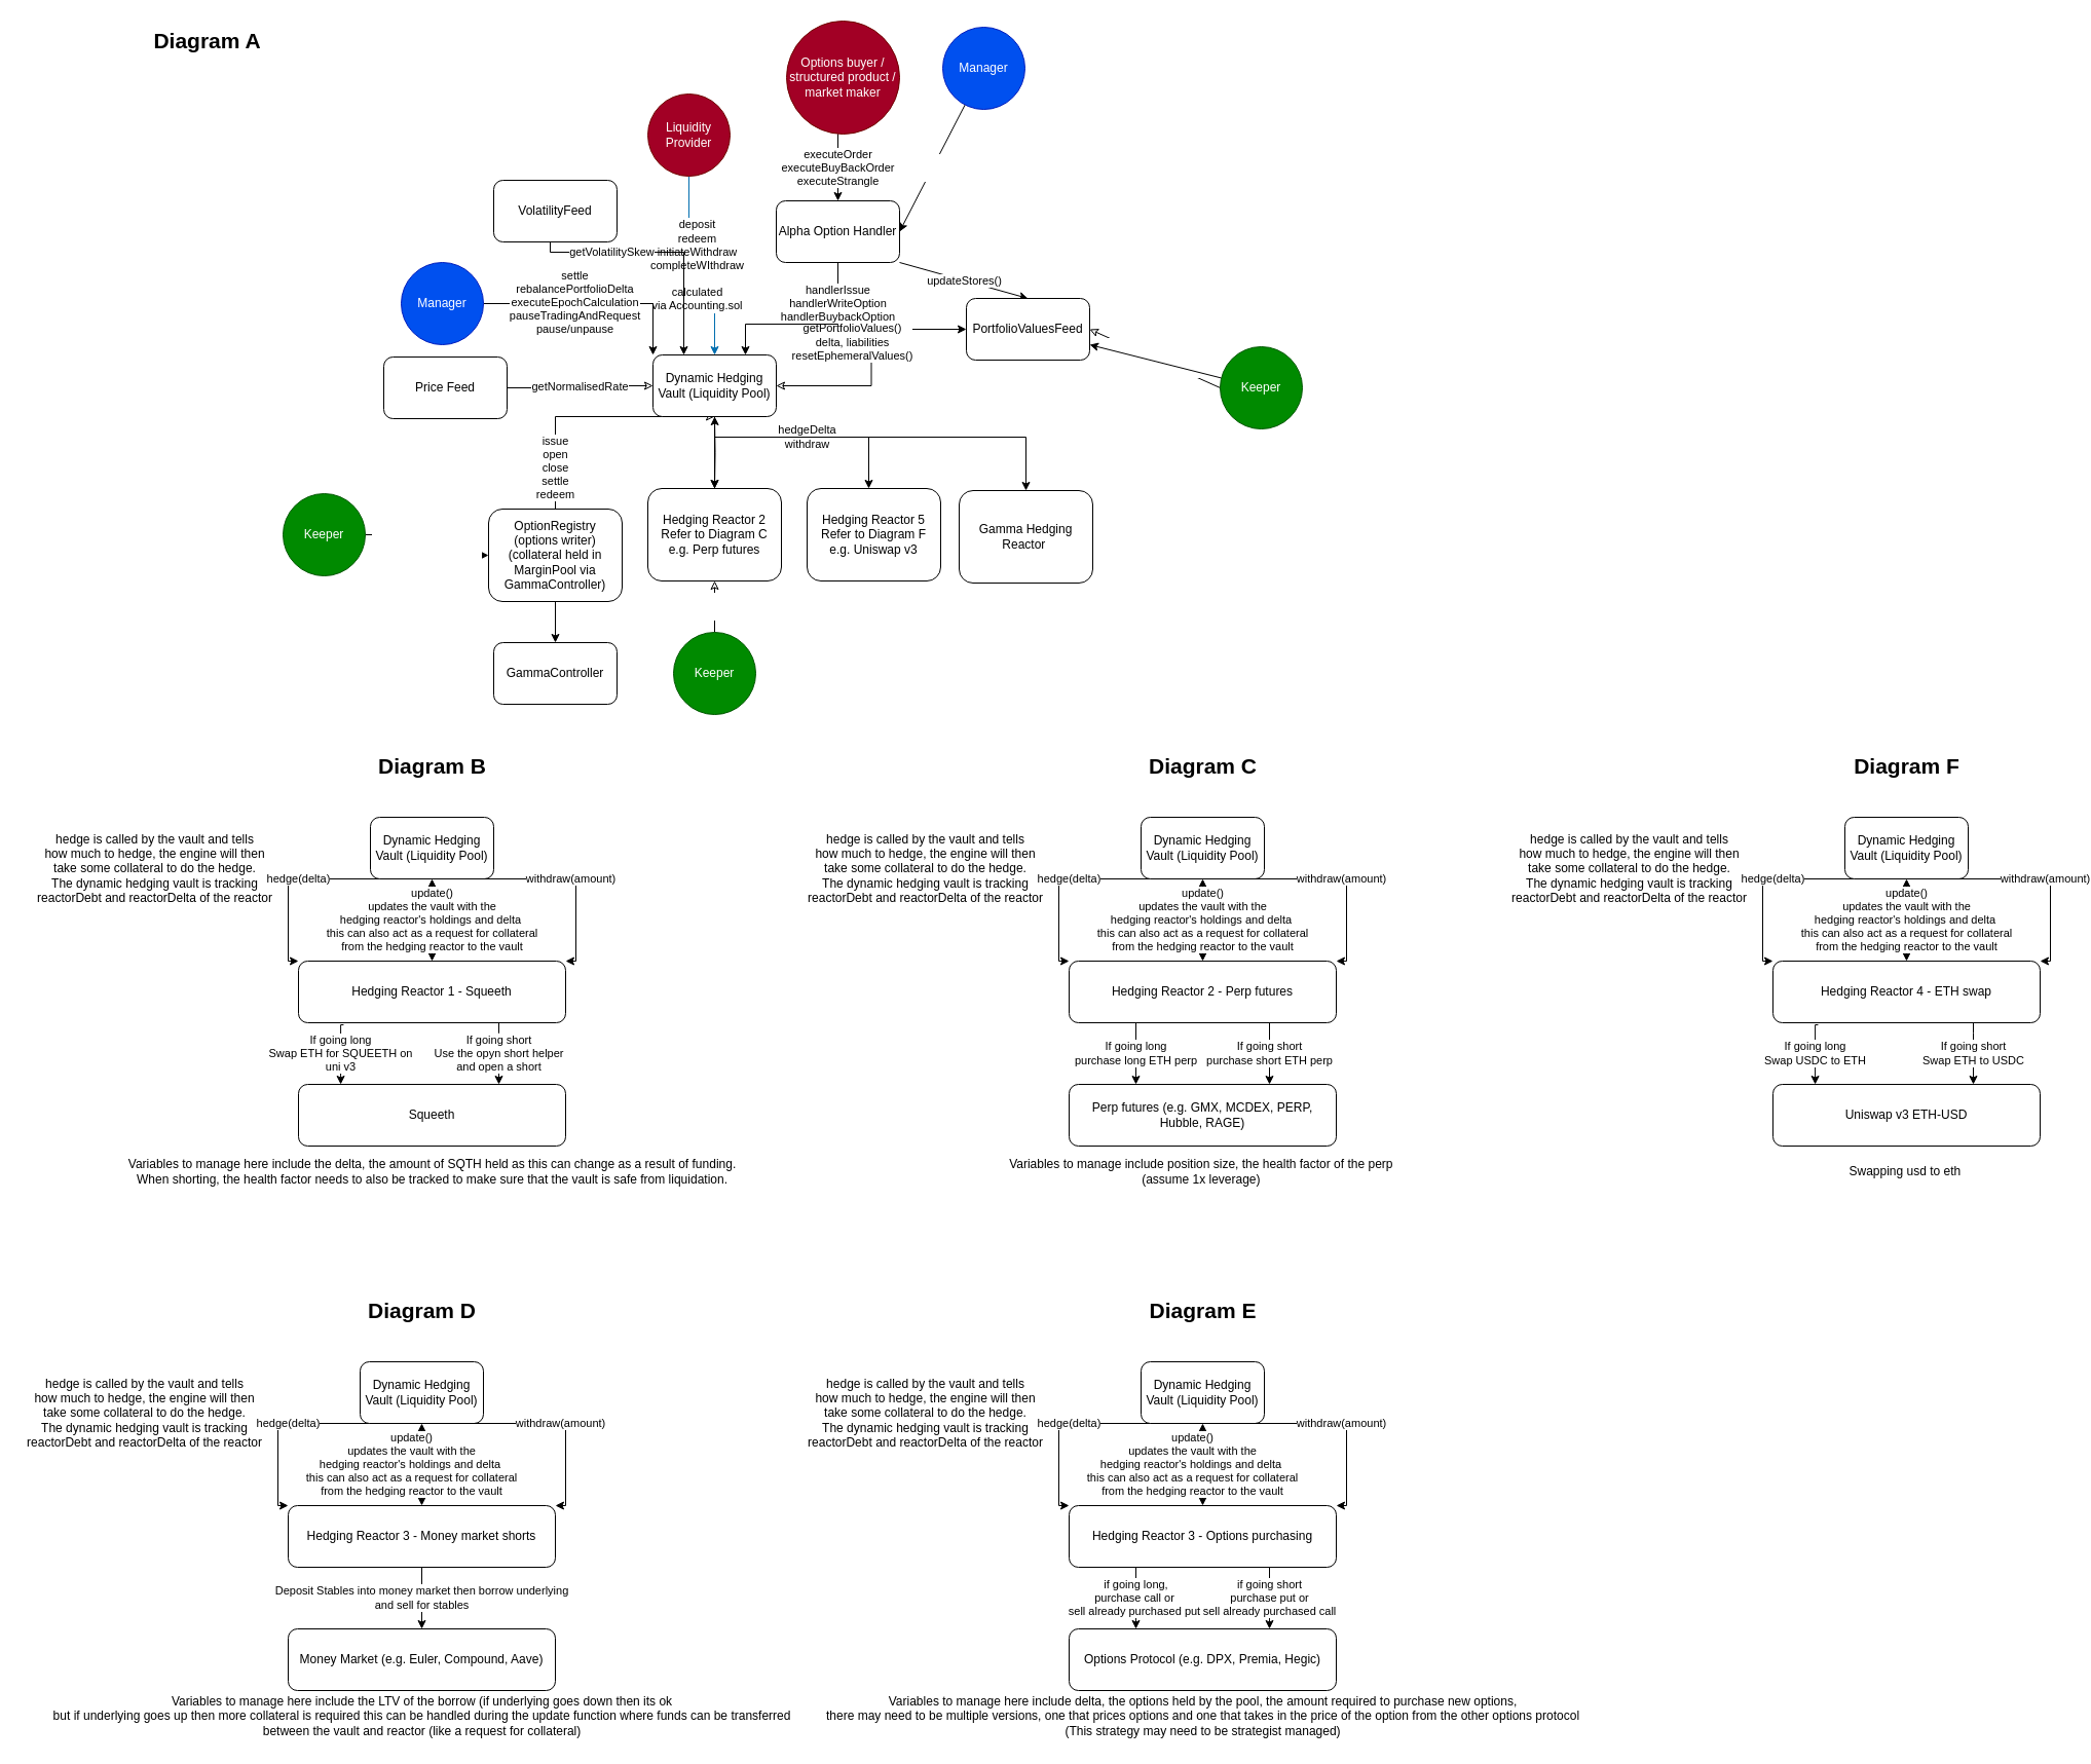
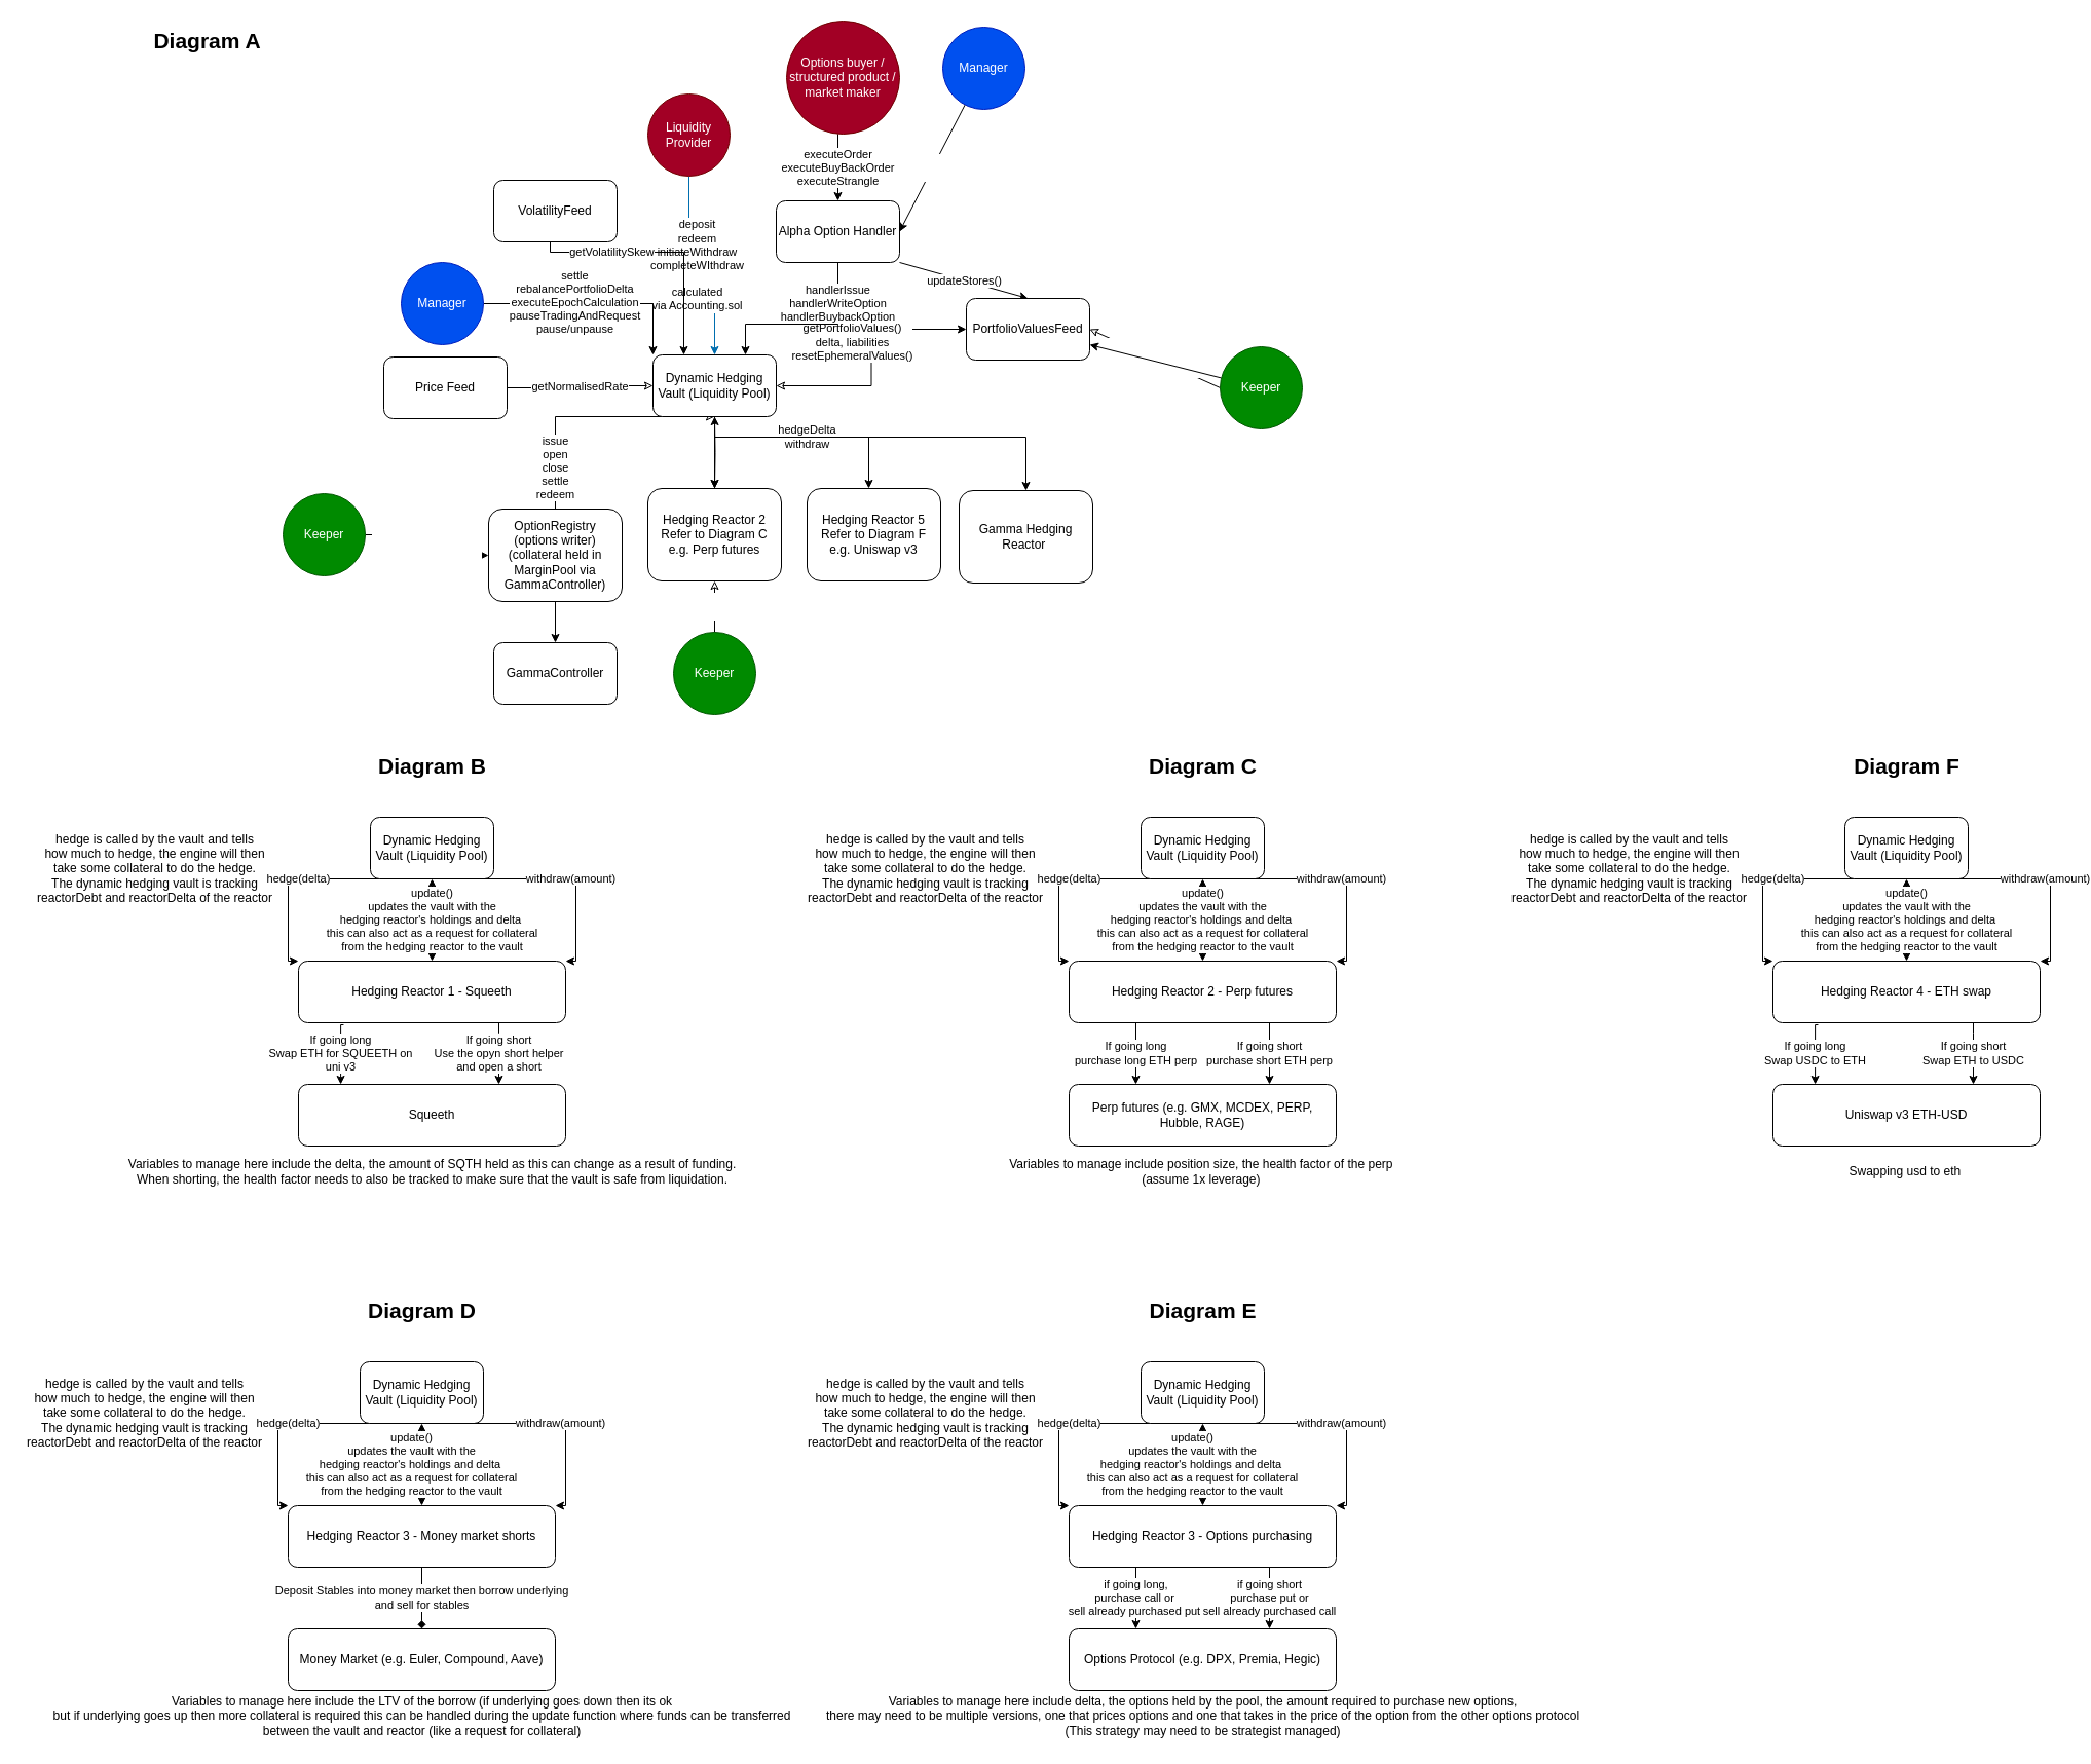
- <mxCell id="24" value="Deposit Stables into money market then borrow underlying&lt;br&gt;and sell for stables" style="edgeStyle=orthogonalEdgeStyle;rounded=0;orthogonalLoop=1;jettySize=auto;html=1;exitX=0.5;exitY=1;exitDx=0;exitDy=0;entryX=0.5;entryY=0;entryDx=0;entryDy=0;" parent="1" source="25" target="30" edge="1"><mxGeometry relative="1" as="geometry"><mxPoint x="345" y="1565" as="targetPoint" /></mxGeometry></mxCell>
+ <mxCell id="24" value="Deposit Stables into money market then borrow underlying&lt;br&gt;and sell for stables" style="edgeStyle=orthogonalEdgeStyle;rounded=0;orthogonalLoop=1;jettySize=auto;html=1;exitX=0.5;exitY=1;exitDx=0;exitDy=0;entryX=0.5;entryY=0;entryDx=0;entryDy=0;endArrow=diamond;" parent="1" source="25" target="30" edge="1"><mxGeometry relative="1" as="geometry"><mxPoint x="345" y="1565" as="targetPoint" /></mxGeometry></mxCell>
